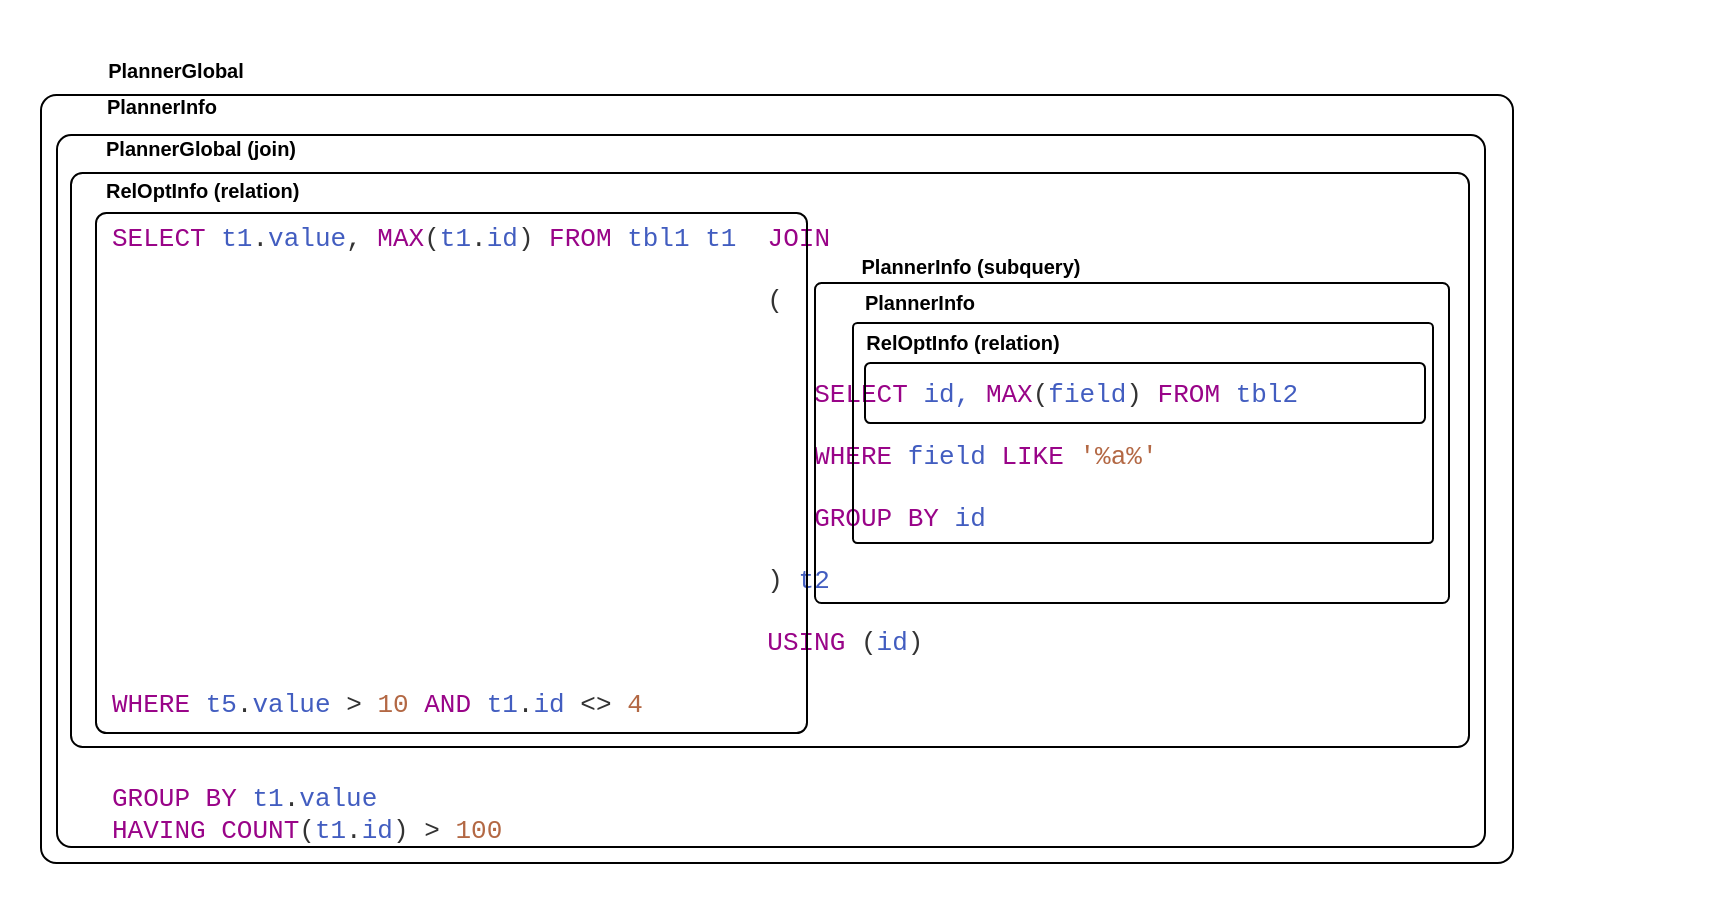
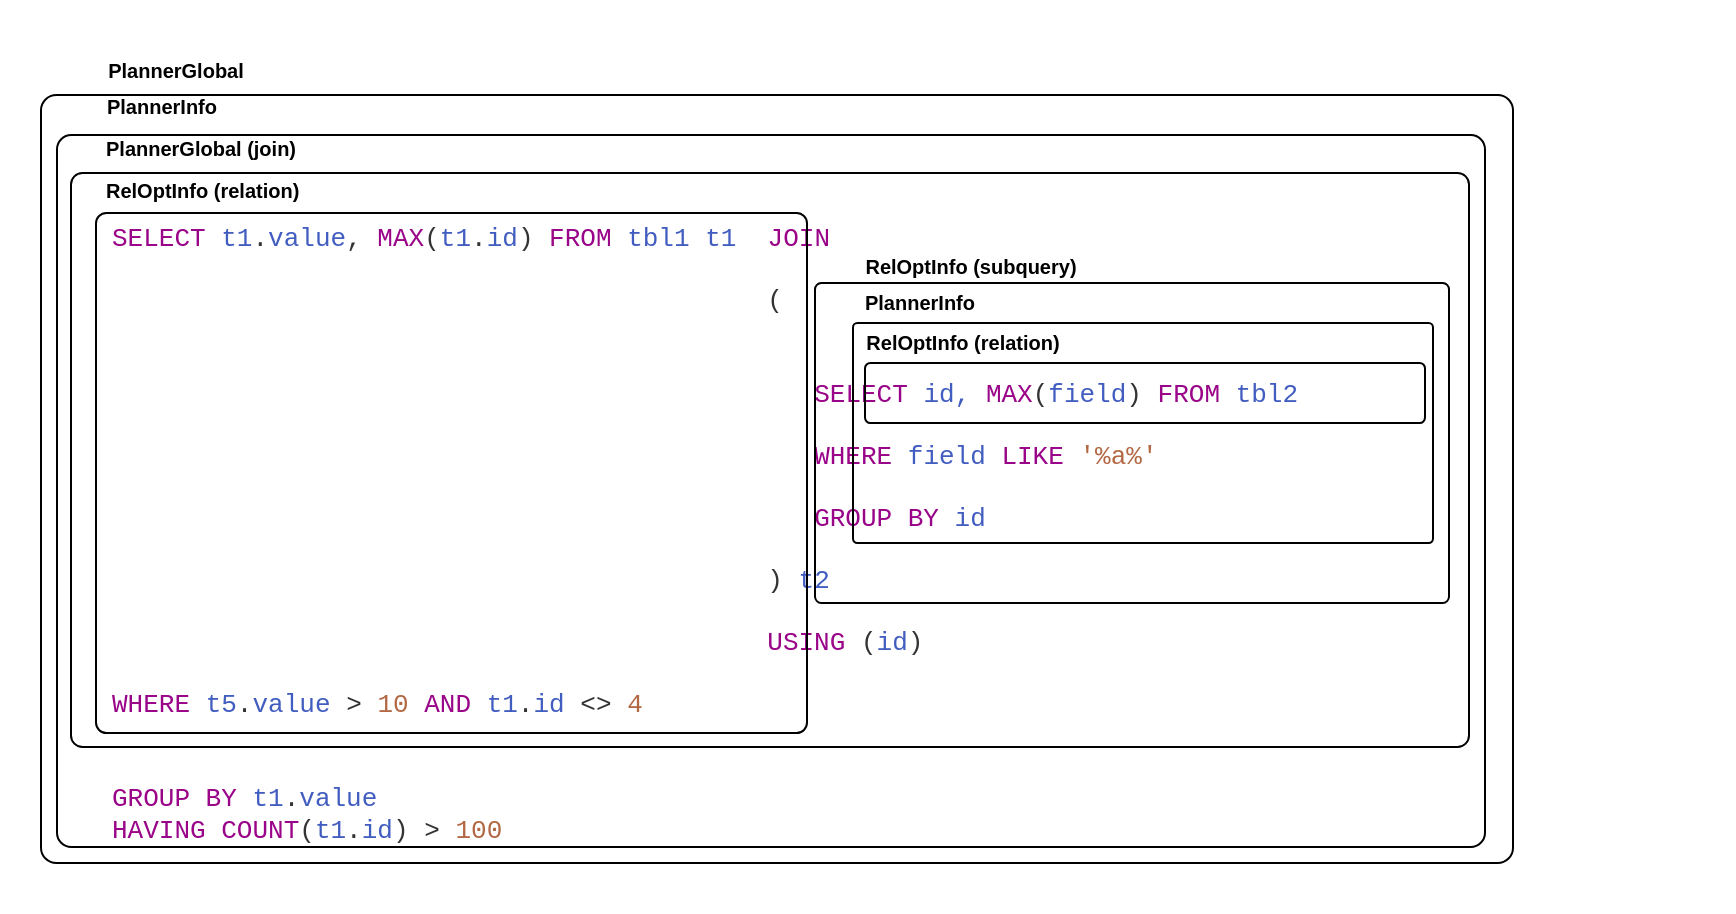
- <mxCell id="6" value="PlannerInfo (subquery)" style="text;html=1;align=center;verticalAlign=middle;whiteSpace=wrap;rounded=0;fontSize=10;fontStyle=1" parent="1" vertex="1"><mxGeometry x="421" y="118" width="129" height="30" as="geometry" /></mxCell>
+ <mxCell id="6" value="RelOptInfo (subquery)" style="text;html=1;align=center;verticalAlign=middle;whiteSpace=wrap;rounded=0;fontSize=10;fontStyle=1" parent="1" vertex="1"><mxGeometry x="421" y="118" width="129" height="30" as="geometry" /></mxCell>
